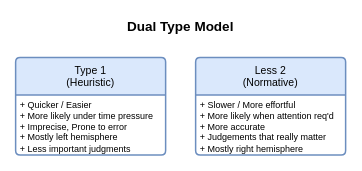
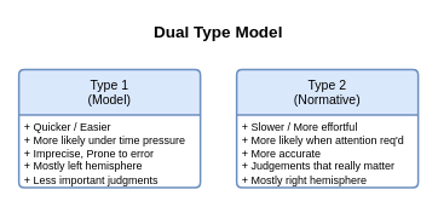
- <mxCell id="2" value="Type 1&lt;br&gt;(Heuristic)" style="swimlane;childLayout=stackLayout;horizontal=1;startSize=50;horizontalStack=0;rounded=1;fontSize=14;fontStyle=0;strokeWidth=2;resizeParent=0;resizeLast=1;shadow=0;dashed=0;align=center;arcSize=4;whiteSpace=wrap;html=1;fillColor=#dae8fc;strokeColor=#6c8ebf;" vertex="1" parent="1"><mxGeometry x="20" y="76" width="200" height="130" as="geometry" /></mxCell>
+ <mxCell id="2" value="Type 1&lt;br&gt;(Model)" style="swimlane;childLayout=stackLayout;horizontal=1;startSize=50;horizontalStack=0;rounded=1;fontSize=14;fontStyle=0;strokeWidth=2;resizeParent=0;resizeLast=1;shadow=0;dashed=0;align=center;arcSize=4;whiteSpace=wrap;html=1;fillColor=#dae8fc;strokeColor=#6c8ebf;" vertex="1" parent="1"><mxGeometry x="20" y="76" width="200" height="130" as="geometry" /></mxCell>
- <mxCell id="4" value="Less 2&lt;br&gt;(Normative)" style="swimlane;childLayout=stackLayout;horizontal=1;startSize=50;horizontalStack=0;rounded=1;fontSize=14;fontStyle=0;strokeWidth=2;resizeParent=0;resizeLast=1;shadow=0;dashed=0;align=center;arcSize=4;whiteSpace=wrap;html=1;fillColor=#dae8fc;strokeColor=#6c8ebf;" vertex="1" parent="1"><mxGeometry x="260" y="76" width="200" height="130" as="geometry" /></mxCell>
+ <mxCell id="4" value="Type 2&lt;br&gt;(Normative)" style="swimlane;childLayout=stackLayout;horizontal=1;startSize=50;horizontalStack=0;rounded=1;fontSize=14;fontStyle=0;strokeWidth=2;resizeParent=0;resizeLast=1;shadow=0;dashed=0;align=center;arcSize=4;whiteSpace=wrap;html=1;fillColor=#dae8fc;strokeColor=#6c8ebf;" vertex="1" parent="1"><mxGeometry x="260" y="76" width="200" height="130" as="geometry" /></mxCell>
